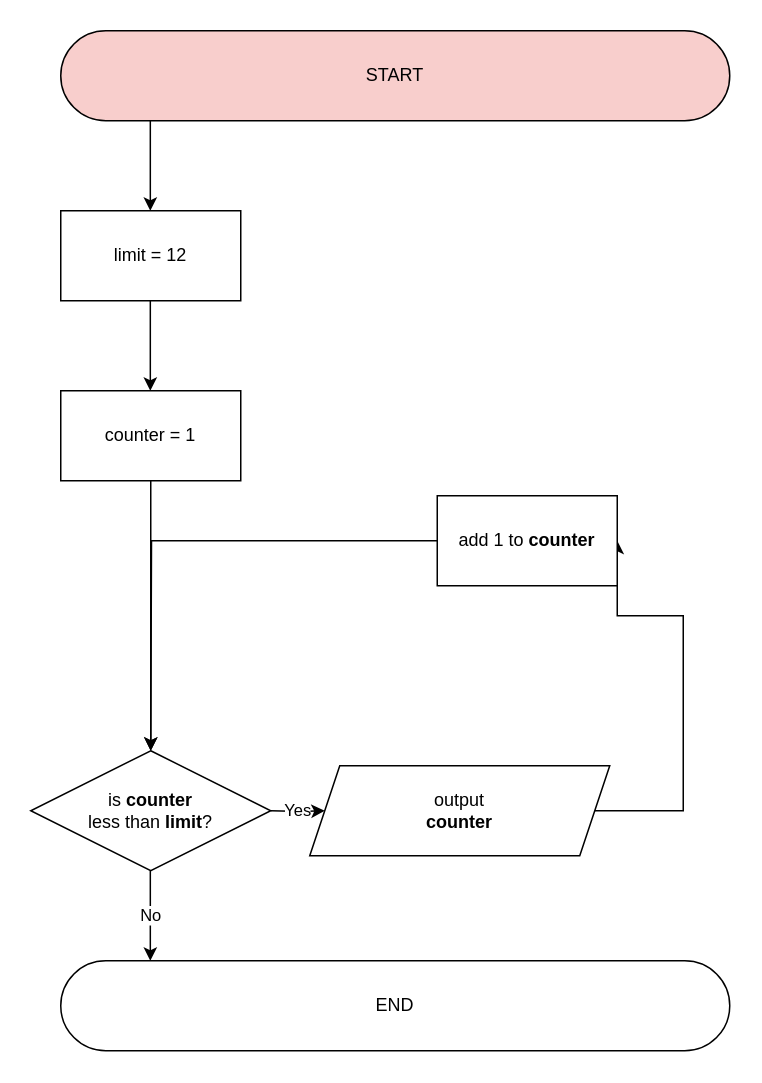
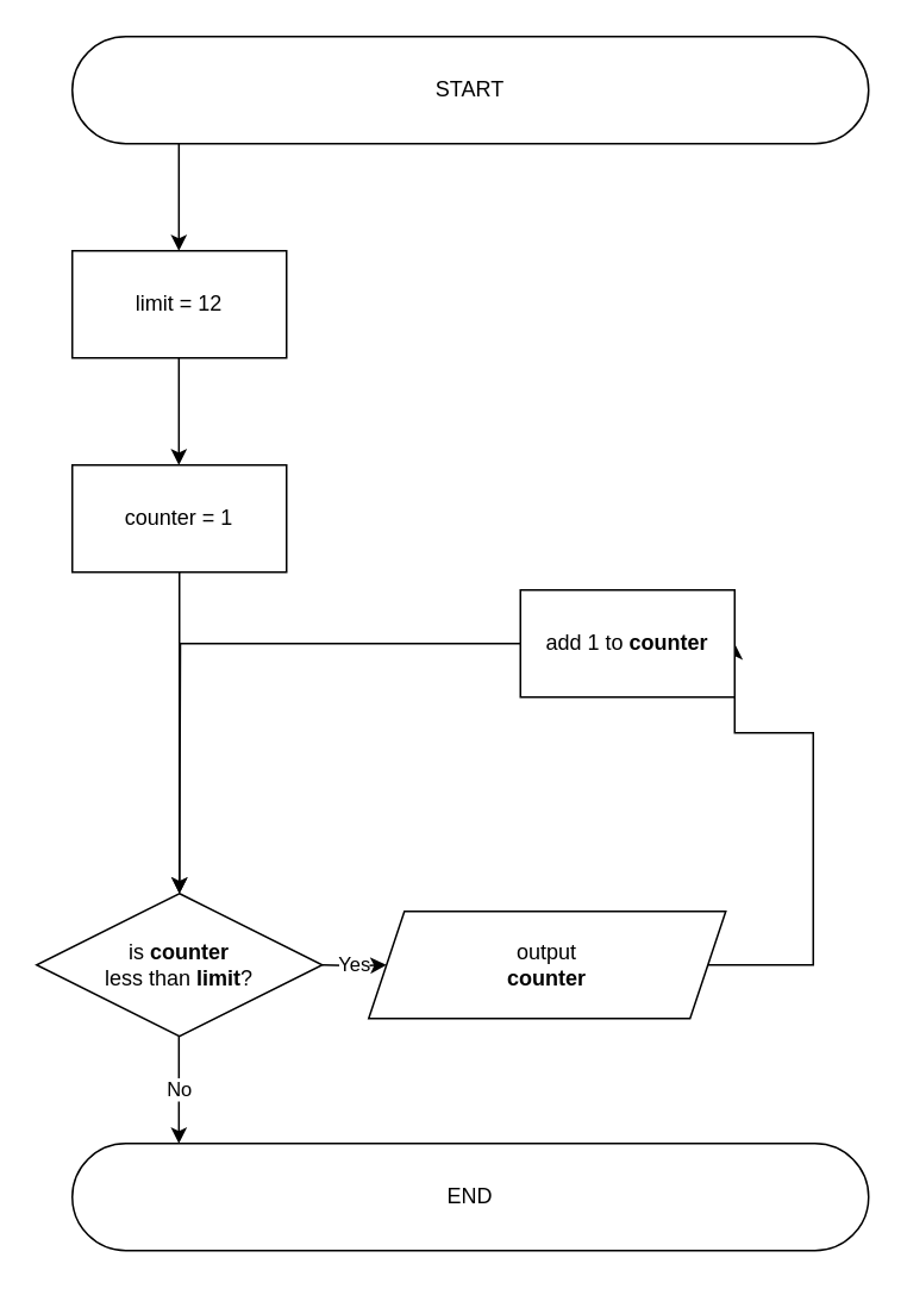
- <mxCell id="2" value="START" style="rounded=1;whiteSpace=wrap;html=1;arcSize=50;fillColor=#f8cecc;" parent="1" vertex="1"><mxGeometry x="40" y="20" width="446" height="60" as="geometry" /></mxCell>
+ <mxCell id="2" value="START" style="rounded=1;whiteSpace=wrap;html=1;arcSize=50;" parent="1" vertex="1"><mxGeometry x="40" y="20" width="446" height="60" as="geometry" /></mxCell>
